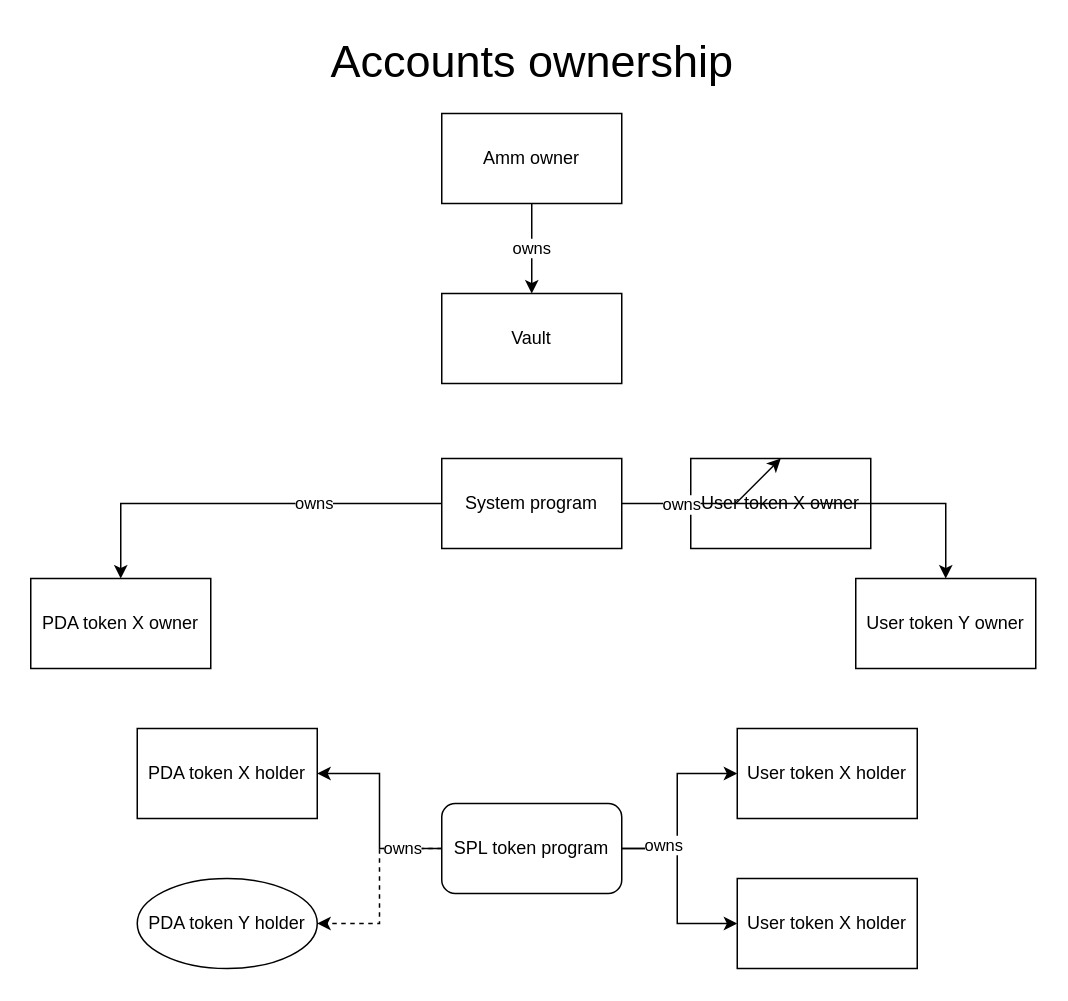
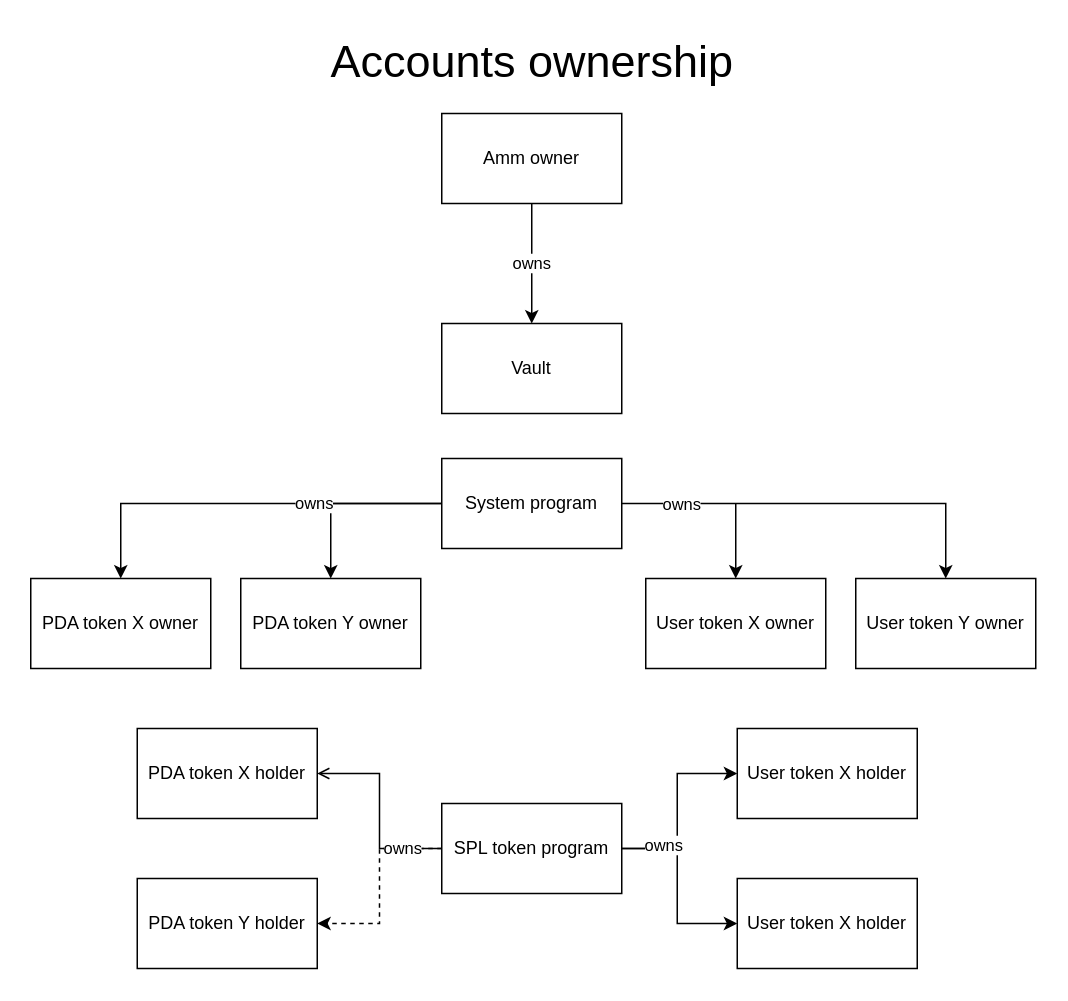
- <mxCell id="3" value="Vault" style="rounded=0;whiteSpace=wrap;html=1;" vertex="1" parent="1"><mxGeometry x="294" y="195" width="120" height="60" as="geometry" /></mxCell>
+ <mxCell id="3" value="Vault" style="rounded=0;whiteSpace=wrap;html=1;" vertex="1" parent="1"><mxGeometry x="294" y="215" width="120" height="60" as="geometry" /></mxCell>
- <mxCell id="11" value="User token X owner" style="rounded=0;whiteSpace=wrap;html=1;" vertex="1" parent="1"><mxGeometry x="460" y="305" width="120" height="60" as="geometry" /></mxCell>
+ <mxCell id="11" value="User token X owner" style="rounded=0;whiteSpace=wrap;html=1;" vertex="1" parent="1"><mxGeometry x="430" y="385" width="120" height="60" as="geometry" /></mxCell>
+ <mxCell id="8" value="" style="endArrow=classic;html=1;rounded=0;entryX=0.5;entryY=0;entryDx=0;entryDy=0;exitX=0;exitY=0.5;exitDx=0;exitDy=0;" edge="1" parent="1" source="5" target="6"><mxGeometry width="50" height="50" relative="1" as="geometry"><mxPoint x="320" y="335" as="sourcePoint" /><mxPoint x="370" y="285" as="targetPoint" /><Array as="points"><mxPoint x="220" y="335" /></Array></mxGeometry></mxCell>
+ <mxCell id="6" value="PDA token Y owner" style="whiteSpace=wrap;html=1;" vertex="1" parent="1"><mxGeometry x="160" y="385" width="120" height="60" as="geometry" /></mxCell>
- <mxCell id="16" style="edgeStyle=orthogonalEdgeStyle;rounded=0;orthogonalLoop=1;jettySize=auto;html=1;exitX=0;exitY=0.5;exitDx=0;exitDy=0;entryX=1;entryY=0.5;entryDx=0;entryDy=0;" edge="1" parent="1" source="19" target="20"><mxGeometry relative="1" as="geometry" /></mxCell>
+ <mxCell id="16" style="edgeStyle=orthogonalEdgeStyle;rounded=0;orthogonalLoop=1;jettySize=auto;html=1;exitX=0;exitY=0.5;exitDx=0;exitDy=0;entryX=1;entryY=0.5;entryDx=0;entryDy=0;endArrow=open;" edge="1" parent="1" source="19" target="20"><mxGeometry relative="1" as="geometry" /></mxCell>
- <mxCell id="19" value="SPL token program" style="whiteSpace=wrap;html=1;rounded=1;" vertex="1" parent="1"><mxGeometry x="294" y="535" width="120" height="60" as="geometry" /></mxCell>
+ <mxCell id="19" value="SPL token program" style="rounded=0;whiteSpace=wrap;html=1;" vertex="1" parent="1"><mxGeometry x="294" y="535" width="120" height="60" as="geometry" /></mxCell>
- <mxCell id="21" value="PDA token Y holder" style="ellipse;whiteSpace=wrap;html=1;" vertex="1" parent="1"><mxGeometry x="91" y="585" width="120" height="60" as="geometry" /></mxCell>
+ <mxCell id="21" value="PDA token Y holder" style="whiteSpace=wrap;html=1;" vertex="1" parent="1"><mxGeometry x="91" y="585" width="120" height="60" as="geometry" /></mxCell>
